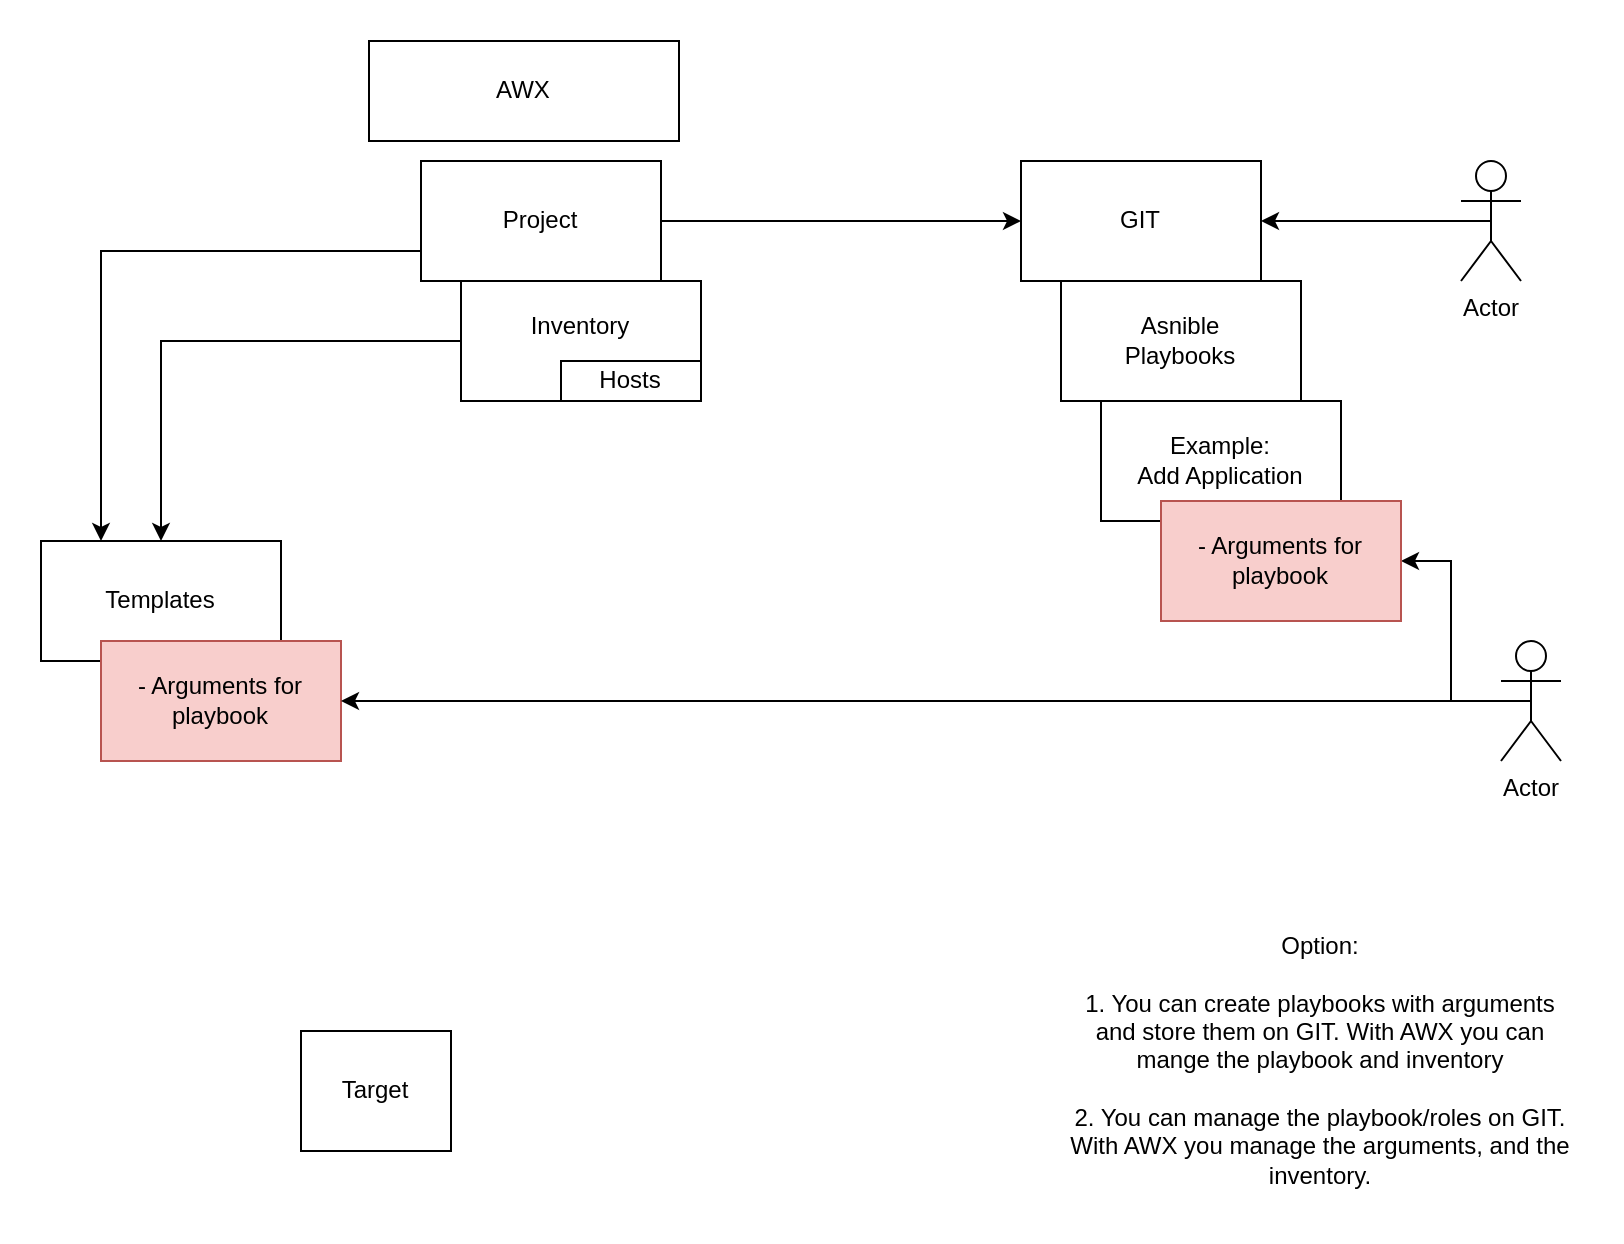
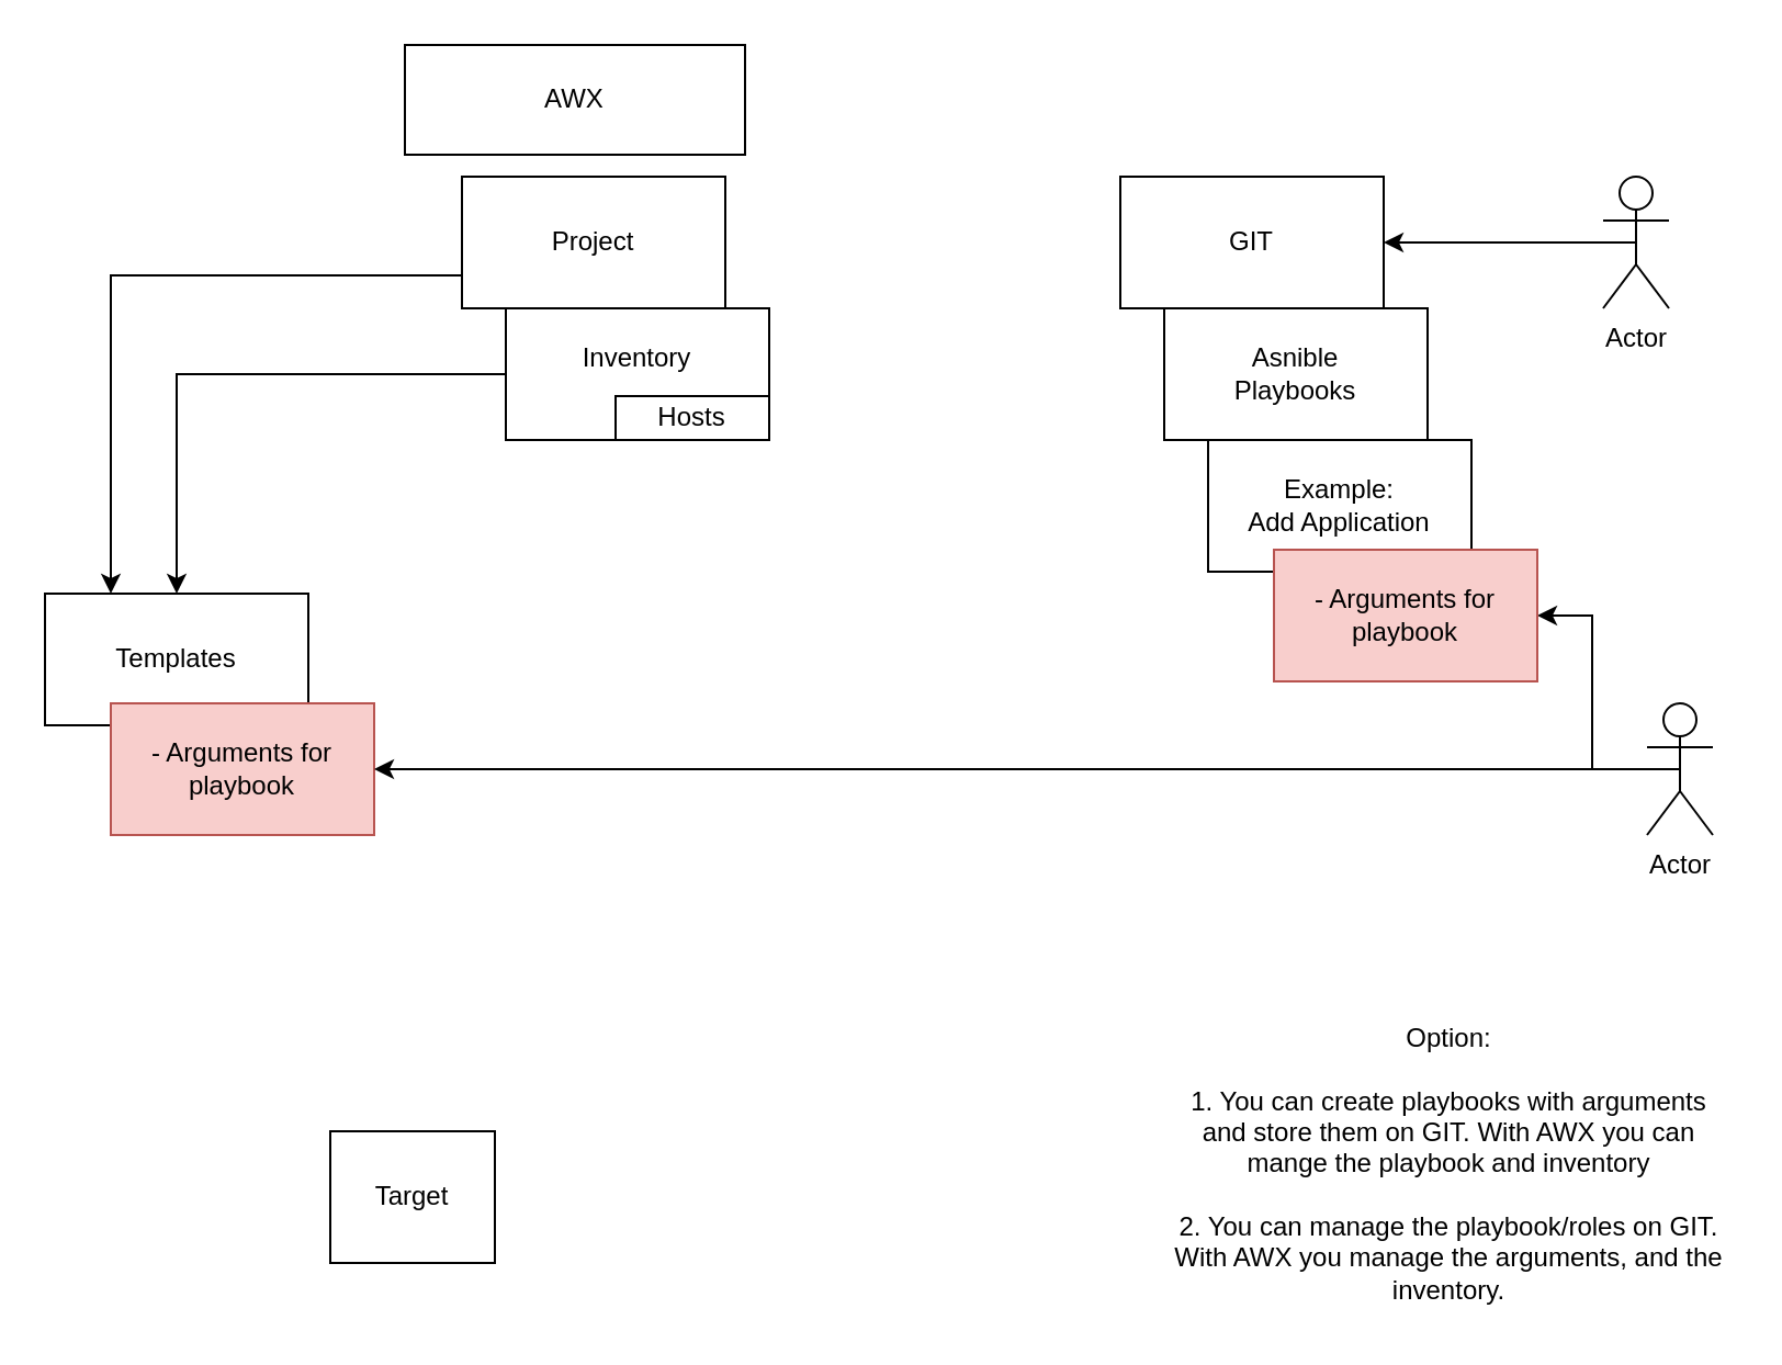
- <mxCell id="5" style="edgeStyle=orthogonalEdgeStyle;rounded=0;orthogonalLoop=1;jettySize=auto;html=1;exitX=1;exitY=0.5;exitDx=0;exitDy=0;entryX=0;entryY=0.5;entryDx=0;entryDy=0;" edge="1" parent="1" source="7" target="11"><mxGeometry relative="1" as="geometry" /></mxCell>
